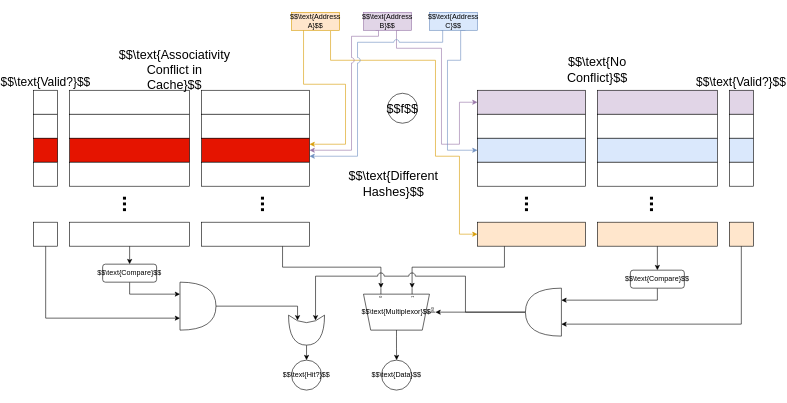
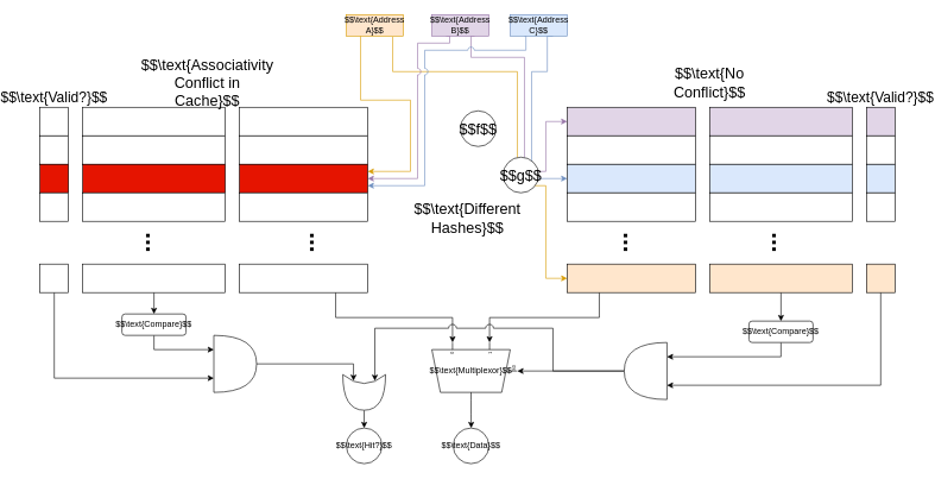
+ <mxCell id="60" value="$$g$$" style="ellipse;whiteSpace=wrap;html=1;aspect=fixed;fontSize=21;" vertex="1" parent="1"><mxGeometry x="670" y="220" width="50" height="50" as="geometry" /></mxCell>
